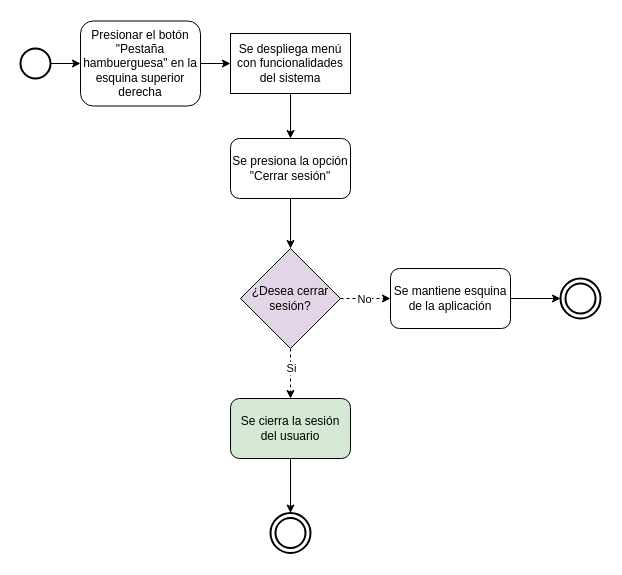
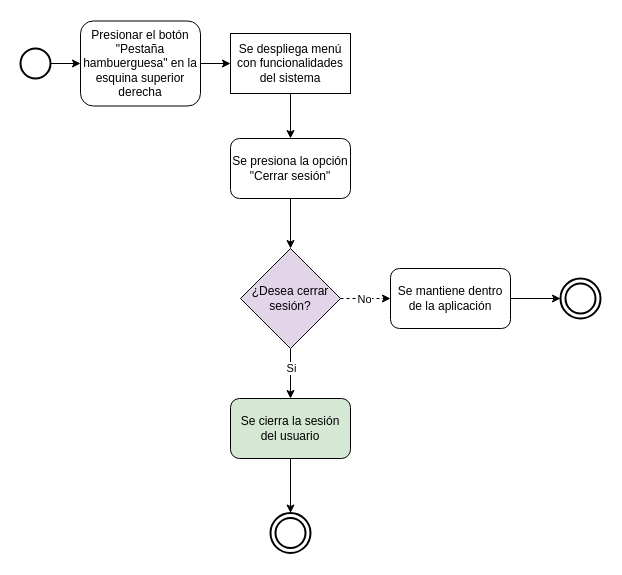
- <mxCell id="16" value="Se mantiene esquina de la aplicación" style="rounded=1;whiteSpace=wrap;html=1;" vertex="1" parent="1"><mxGeometry x="390" y="268" width="120" height="60" as="geometry" /></mxCell>
+ <mxCell id="16" value="Se mantiene dentro de la aplicación" style="rounded=1;whiteSpace=wrap;html=1;" vertex="1" parent="1"><mxGeometry x="390" y="268" width="120" height="60" as="geometry" /></mxCell>
- <mxCell id="12" style="edgeStyle=orthogonalEdgeStyle;rounded=0;orthogonalLoop=1;jettySize=auto;html=1;entryX=0.5;entryY=0;entryDx=0;entryDy=0;dashed=1;" edge="1" parent="1" source="14" target="18"><mxGeometry relative="1" as="geometry" /></mxCell>
+ <mxCell id="12" style="edgeStyle=orthogonalEdgeStyle;rounded=0;orthogonalLoop=1;jettySize=auto;html=1;entryX=0.5;entryY=0;entryDx=0;entryDy=0;" edge="1" parent="1" source="14" target="18"><mxGeometry relative="1" as="geometry" /></mxCell>
